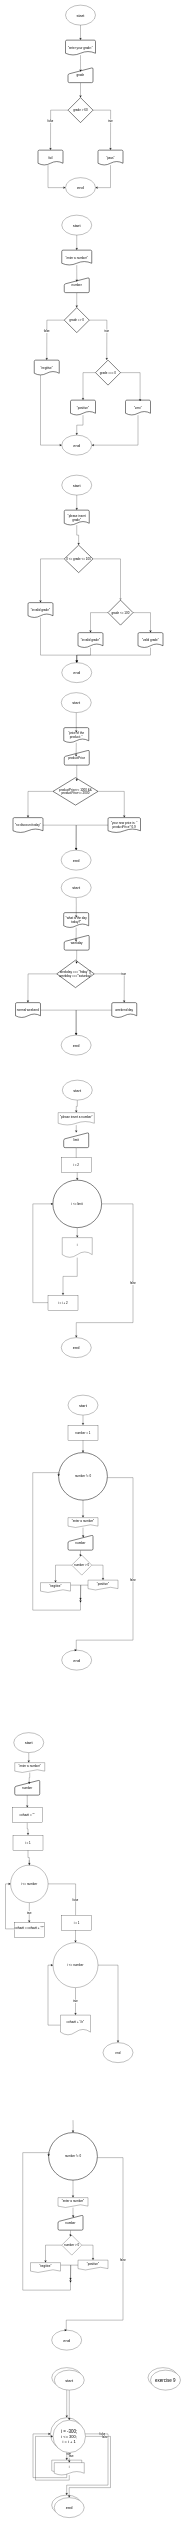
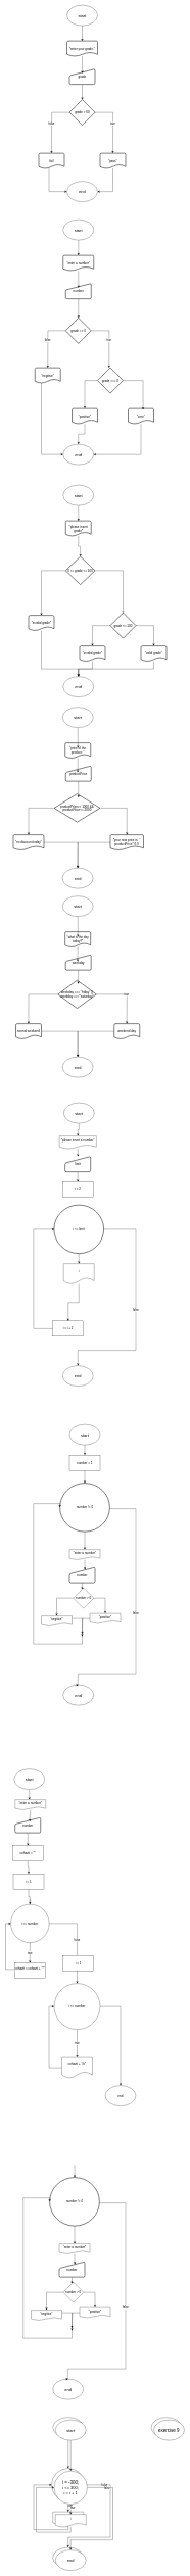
- <mxCell id="24" value="grade =&amp;gt; 0" style="strokeWidth=2;html=1;shape=mxgraph.flowchart.decision;whiteSpace=wrap;" vertex="1" parent="1"><mxGeometry x="256" y="1230" width="100" height="100" as="geometry" /></mxCell>
+ <mxCell id="24" value="grade =&amp;gt; 0" style="strokeWidth=2;html=1;shape=mxgraph.flowchart.decision;whiteSpace=wrap;" vertex="1" parent="1"><mxGeometry x="256" y="1245" width="100" height="100" as="geometry" /></mxCell>
- <mxCell id="88" value="" style="edgeStyle=orthogonalEdgeStyle;rounded=0;orthogonalLoop=1;jettySize=auto;html=1;entryX=0.5;entryY=0;entryDx=0;entryDy=0;entryPerimeter=0;exitX=0.5;exitY=1;exitDx=0;exitDy=0;" edge="1" parent="1" source="90" target="85"><mxGeometry relative="1" as="geometry"><mxPoint x="310.667" y="4680" as="sourcePoint" /><mxPoint x="310.33" y="4720" as="targetPoint" /></mxGeometry></mxCell>
+ <mxCell id="88" value="" style="edgeStyle=orthogonalEdgeStyle;rounded=0;orthogonalLoop=1;jettySize=auto;html=1;exitX=0.5;exitY=1;exitDx=0;exitDy=0;" edge="1" parent="1" source="90" target="92"><mxGeometry relative="1" as="geometry"><mxPoint x="310.667" y="4680" as="sourcePoint" /><mxPoint x="310.33" y="4720" as="targetPoint" /></mxGeometry></mxCell>
- <mxCell id="87" value="i = i + 2" style="rounded=0;whiteSpace=wrap;html=1;" vertex="1" parent="1"><mxGeometry x="191" y="5180" width="120" height="60" as="geometry" /></mxCell>
+ <mxCell id="87" value="i = i + 2" style="rounded=0;whiteSpace=wrap;html=1;" vertex="1" parent="1"><mxGeometry x="206" y="5175" width="120" height="60" as="geometry" /></mxCell>
